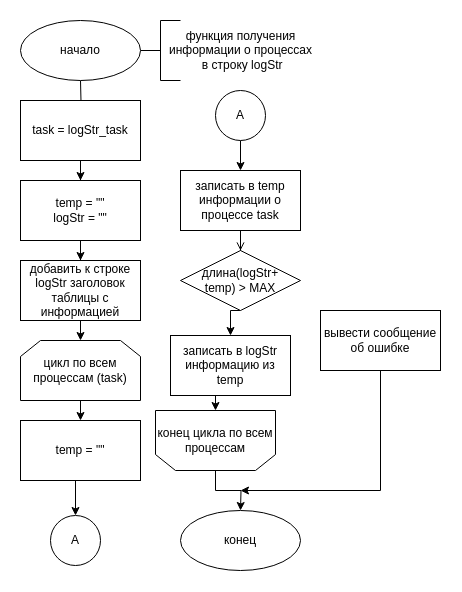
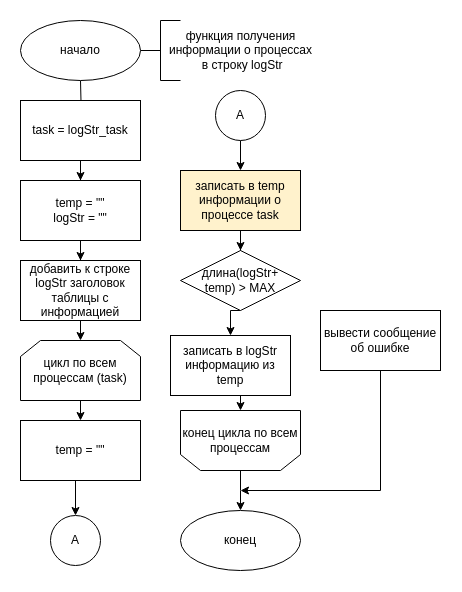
- <mxCell id="22" value="записать в temp информации о процессе task" style="rounded=0;whiteSpace=wrap;html=1;strokeWidth=1;fontSize=12;" vertex="1" parent="1"><mxGeometry x="180" y="170" width="120" height="60" as="geometry" /></mxCell>
+ <mxCell id="22" value="записать в temp информации о процессе task" style="rounded=0;whiteSpace=wrap;html=1;strokeWidth=1;fontSize=12;fillColor=#fff2cc;" vertex="1" parent="1"><mxGeometry x="180" y="170" width="120" height="60" as="geometry" /></mxCell>
- <mxCell id="21" style="edgeStyle=orthogonalEdgeStyle;rounded=0;orthogonalLoop=1;jettySize=auto;html=1;exitX=0.5;exitY=1;exitDx=0;exitDy=0;fontSize=12;endArrow=open;" edge="1" parent="1" source="22" target="18"><mxGeometry relative="1" as="geometry" /></mxCell>
+ <mxCell id="21" style="edgeStyle=orthogonalEdgeStyle;rounded=0;orthogonalLoop=1;jettySize=auto;html=1;exitX=0.5;exitY=1;exitDx=0;exitDy=0;fontSize=12;" edge="1" parent="1" source="22" target="18"><mxGeometry relative="1" as="geometry" /></mxCell>
- <mxCell id="12" value="конец цикла по всем процессам" style="shape=loopLimit;whiteSpace=wrap;html=1;rounded=0;strokeWidth=1;fontSize=12;direction=west;" vertex="1" parent="1"><mxGeometry x="155" y="410" width="120" height="60" as="geometry" /></mxCell>
+ <mxCell id="12" value="конец цикла по всем процессам" style="shape=loopLimit;whiteSpace=wrap;html=1;rounded=0;strokeWidth=1;fontSize=12;direction=west;" vertex="1" parent="1"><mxGeometry x="180" y="410" width="120" height="60" as="geometry" /></mxCell>
